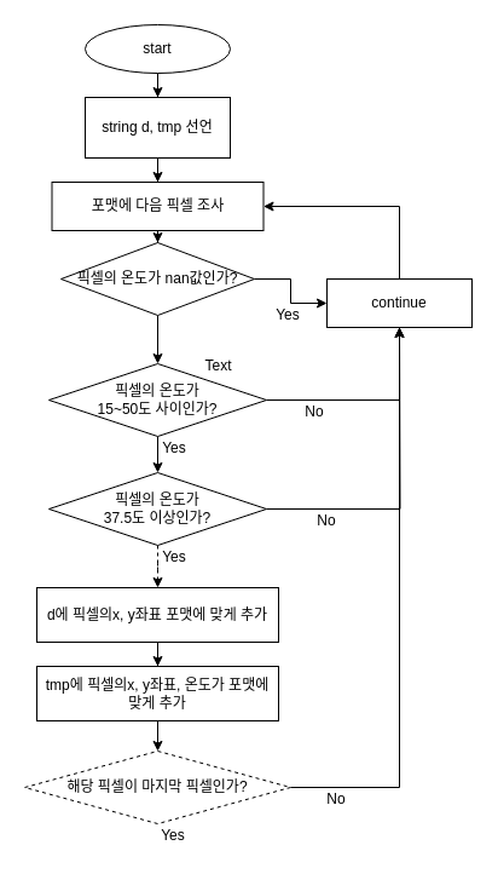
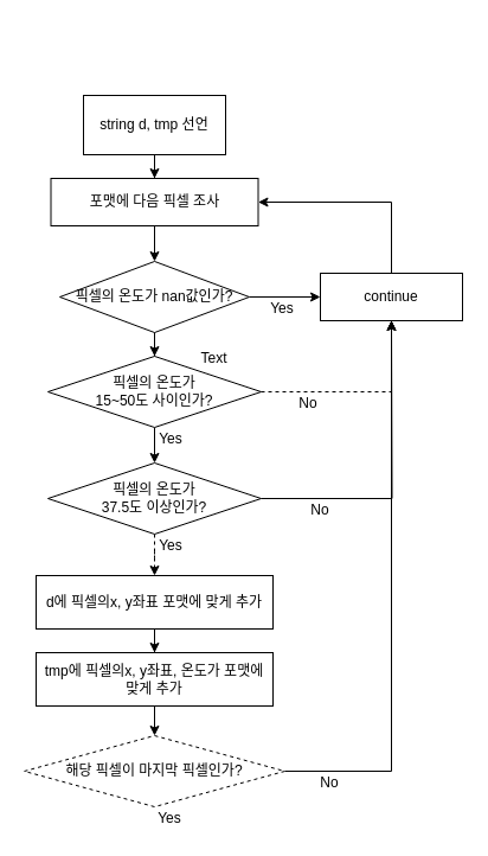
- <mxCell id="3" value="start" style="ellipse;whiteSpace=wrap;html=1;" vertex="1" parent="1"><mxGeometry x="70" y="20" width="120" height="40" as="geometry" /></mxCell>
- <mxCell id="2" style="edgeStyle=orthogonalEdgeStyle;rounded=0;orthogonalLoop=1;jettySize=auto;html=1;entryX=0.5;entryY=0;entryDx=0;entryDy=0;" edge="1" parent="1" source="3" target="5"><mxGeometry relative="1" as="geometry" /></mxCell>
- <mxCell id="10" value="픽셀의 온도가 nan값인가?" style="rhombus;whiteSpace=wrap;html=1;" vertex="1" parent="1"><mxGeometry x="50" y="200" width="160" height="60" as="geometry" /></mxCell>
+ <mxCell id="10" value="픽셀의 온도가 nan값인가?" style="rhombus;whiteSpace=wrap;html=1;" vertex="1" parent="1"><mxGeometry x="50" y="220" width="160" height="60" as="geometry" /></mxCell>
- <mxCell id="12" style="edgeStyle=orthogonalEdgeStyle;rounded=0;orthogonalLoop=1;jettySize=auto;html=1;entryX=0.5;entryY=1;entryDx=0;entryDy=0;" edge="1" parent="1" source="13" target="28"><mxGeometry relative="1" as="geometry" /></mxCell>
+ <mxCell id="12" style="edgeStyle=orthogonalEdgeStyle;rounded=0;orthogonalLoop=1;jettySize=auto;html=1;entryX=0.5;entryY=1;entryDx=0;entryDy=0;dashed=1;" edge="1" parent="1" source="13" target="28"><mxGeometry relative="1" as="geometry" /></mxCell>
